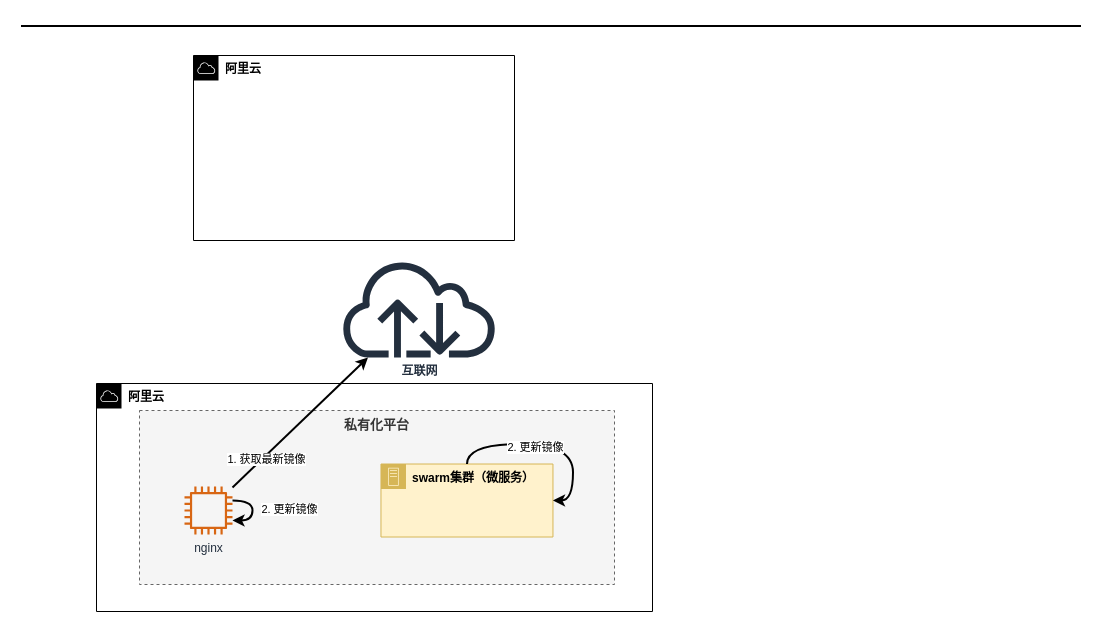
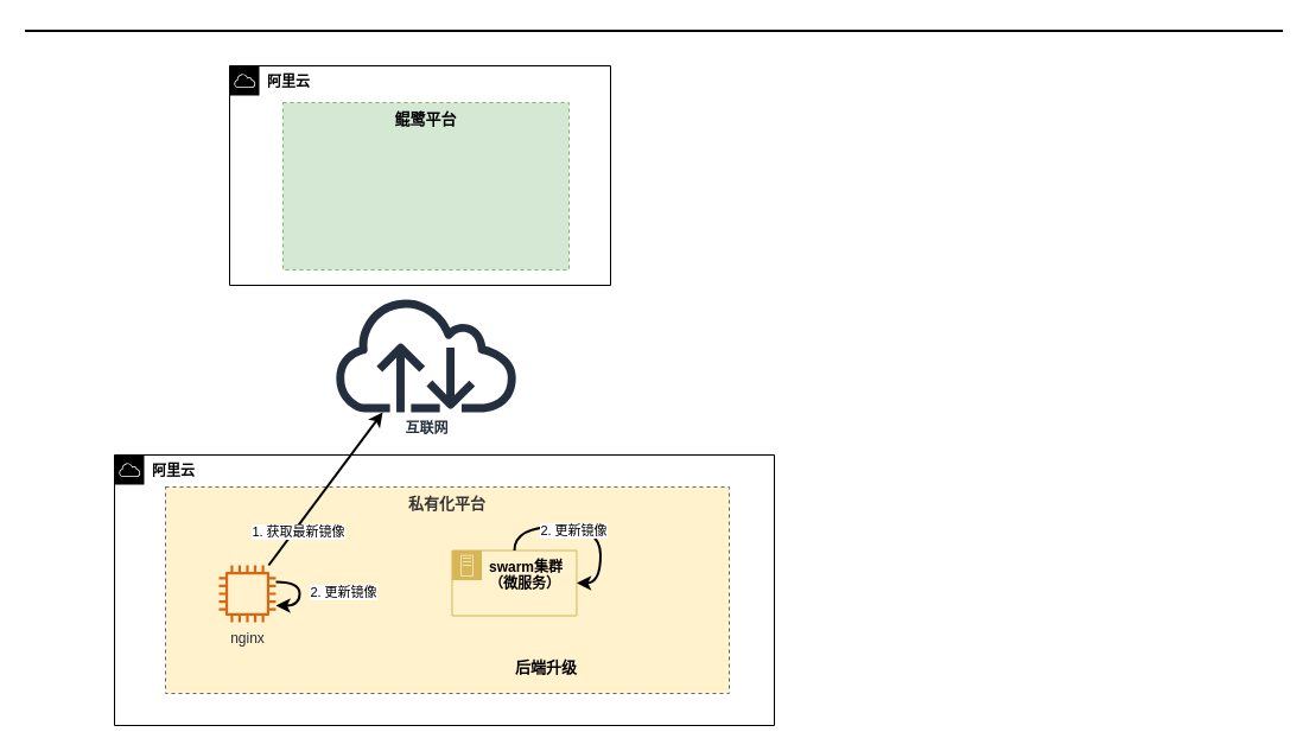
+ <mxCell id="3" value="鲲鹭平台" style="fillColor=#d5e8d4;strokeColor=#82b366;dashed=1;verticalAlign=top;fontStyle=1;fontSize=13;" vertex="1" parent="1"><mxGeometry x="238" y="86" width="241" height="141" as="geometry" /></mxCell>
- <mxCell id="7" value="互联网" style="outlineConnect=0;fontColor=#232F3E;gradientColor=none;fillColor=#232F3E;strokeColor=none;dashed=0;verticalLabelPosition=bottom;verticalAlign=top;align=center;html=1;fontSize=12;fontStyle=1;aspect=fixed;pointerEvents=1;shape=mxgraph.aws4.internet;" parent="1" vertex="1"><mxGeometry x="338.88" y="259" width="159.25" height="98" as="geometry" /></mxCell>
+ <mxCell id="7" value="互联网" style="outlineConnect=0;fontColor=#232F3E;gradientColor=none;fillColor=#232F3E;strokeColor=none;dashed=0;verticalLabelPosition=bottom;verticalAlign=top;align=center;html=1;fontSize=12;fontStyle=1;aspect=fixed;pointerEvents=1;shape=mxgraph.aws4.internet;" parent="1" vertex="1"><mxGeometry x="278.88" y="249" width="159.25" height="98" as="geometry" /></mxCell>
- <mxCell id="5" value="私有化平台" style="fillColor=#f5f5f5;strokeColor=#666666;dashed=1;verticalAlign=top;fontStyle=1;fontColor=#333333;fontSize=13;" vertex="1" parent="1"><mxGeometry x="139" y="410" width="475" height="174" as="geometry" /></mxCell>
+ <mxCell id="5" value="私有化平台" style="fillColor=#fff2cc;strokeColor=#666666;dashed=1;verticalAlign=top;fontStyle=1;fontColor=#333333;fontSize=13;" vertex="1" parent="1"><mxGeometry x="139" y="410" width="475" height="174" as="geometry" /></mxCell>
- <mxCell id="9" value="swarm集群（微服务）" style="points=[[0,0],[0.25,0],[0.5,0],[0.75,0],[1,0],[1,0.25],[1,0.5],[1,0.75],[1,1],[0.75,1],[0.5,1],[0.25,1],[0,1],[0,0.75],[0,0.5],[0,0.25]];outlineConnect=0;html=1;whiteSpace=wrap;fontSize=12;fontStyle=1;shape=mxgraph.aws4.group;grIcon=mxgraph.aws4.group_on_premise;strokeColor=#d6b656;fillColor=#fff2cc;verticalAlign=top;align=left;spacingLeft=30;dashed=0;" vertex="1" parent="1"><mxGeometry x="380.48" y="463.5" width="171.98" height="73" as="geometry" /></mxCell>
+ <mxCell id="9" value="swarm集群（微服务）" style="points=[[0,0],[0.25,0],[0.5,0],[0.75,0],[1,0],[1,0.25],[1,0.5],[1,0.75],[1,1],[0.75,1],[0.5,1],[0.25,1],[0,1],[0,0.75],[0,0.5],[0,0.25]];outlineConnect=0;html=1;whiteSpace=wrap;fontSize=12;fontStyle=1;shape=mxgraph.aws4.group;grIcon=mxgraph.aws4.group_on_premise;strokeColor=#d6b656;fillColor=#fff2cc;verticalAlign=top;align=left;spacingLeft=30;dashed=0;" vertex="1" parent="1"><mxGeometry x="380.48" y="463.5" width="105" height="55" as="geometry" /></mxCell>
- <mxCell id="14" value="nginx" style="outlineConnect=0;fontColor=#232F3E;gradientColor=none;fillColor=#D86613;strokeColor=none;dashed=0;verticalLabelPosition=bottom;verticalAlign=top;align=center;html=1;fontSize=12;fontStyle=0;aspect=fixed;pointerEvents=1;shape=mxgraph.aws4.instance2;" vertex="1" parent="1"><mxGeometry x="184" y="486" width="48" height="48" as="geometry" /></mxCell>
+ <mxCell id="14" value="nginx" style="outlineConnect=0;fontColor=#232F3E;gradientColor=none;fillColor=#D86613;strokeColor=none;dashed=0;verticalLabelPosition=bottom;verticalAlign=top;align=center;html=1;fontSize=12;fontStyle=0;aspect=fixed;pointerEvents=1;shape=mxgraph.aws4.instance2;" vertex="1" parent="1"><mxGeometry x="184" y="476" width="48" height="48" as="geometry" /></mxCell>
+ <mxCell id="17" value="后端升级" style="text;html=1;strokeColor=none;fillColor=none;align=center;verticalAlign=middle;whiteSpace=wrap;rounded=0;fontSize=13;fontStyle=1" vertex="1" parent="1"><mxGeometry x="410" y="552" width="100" height="20" as="geometry" /></mxCell>
